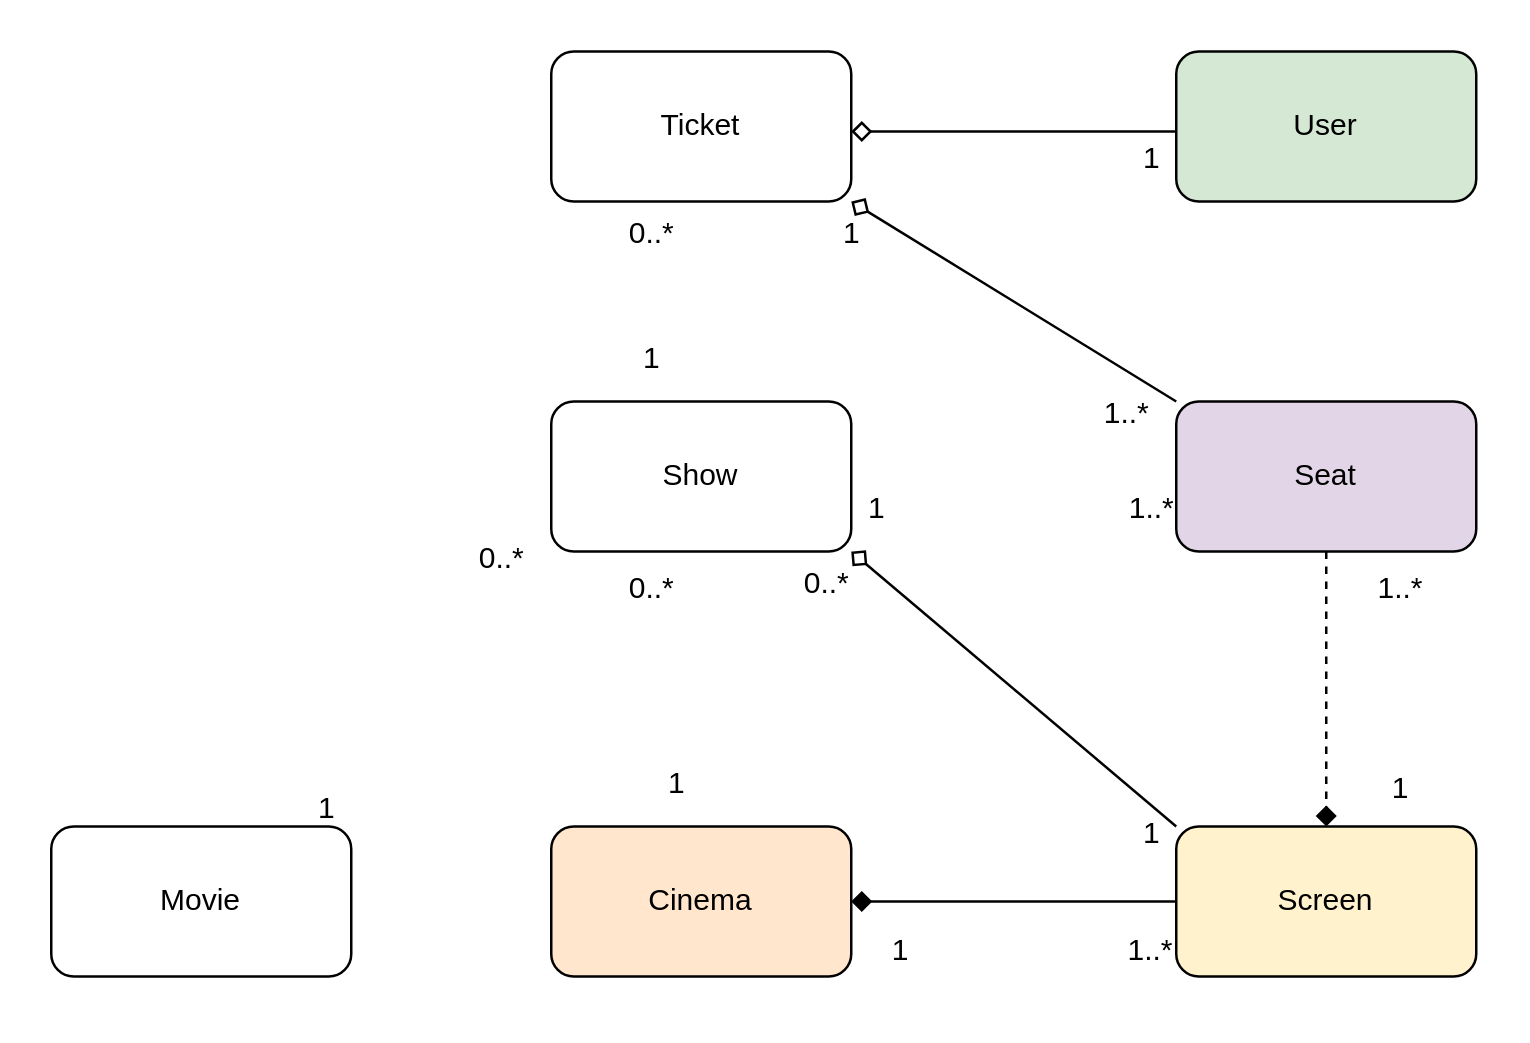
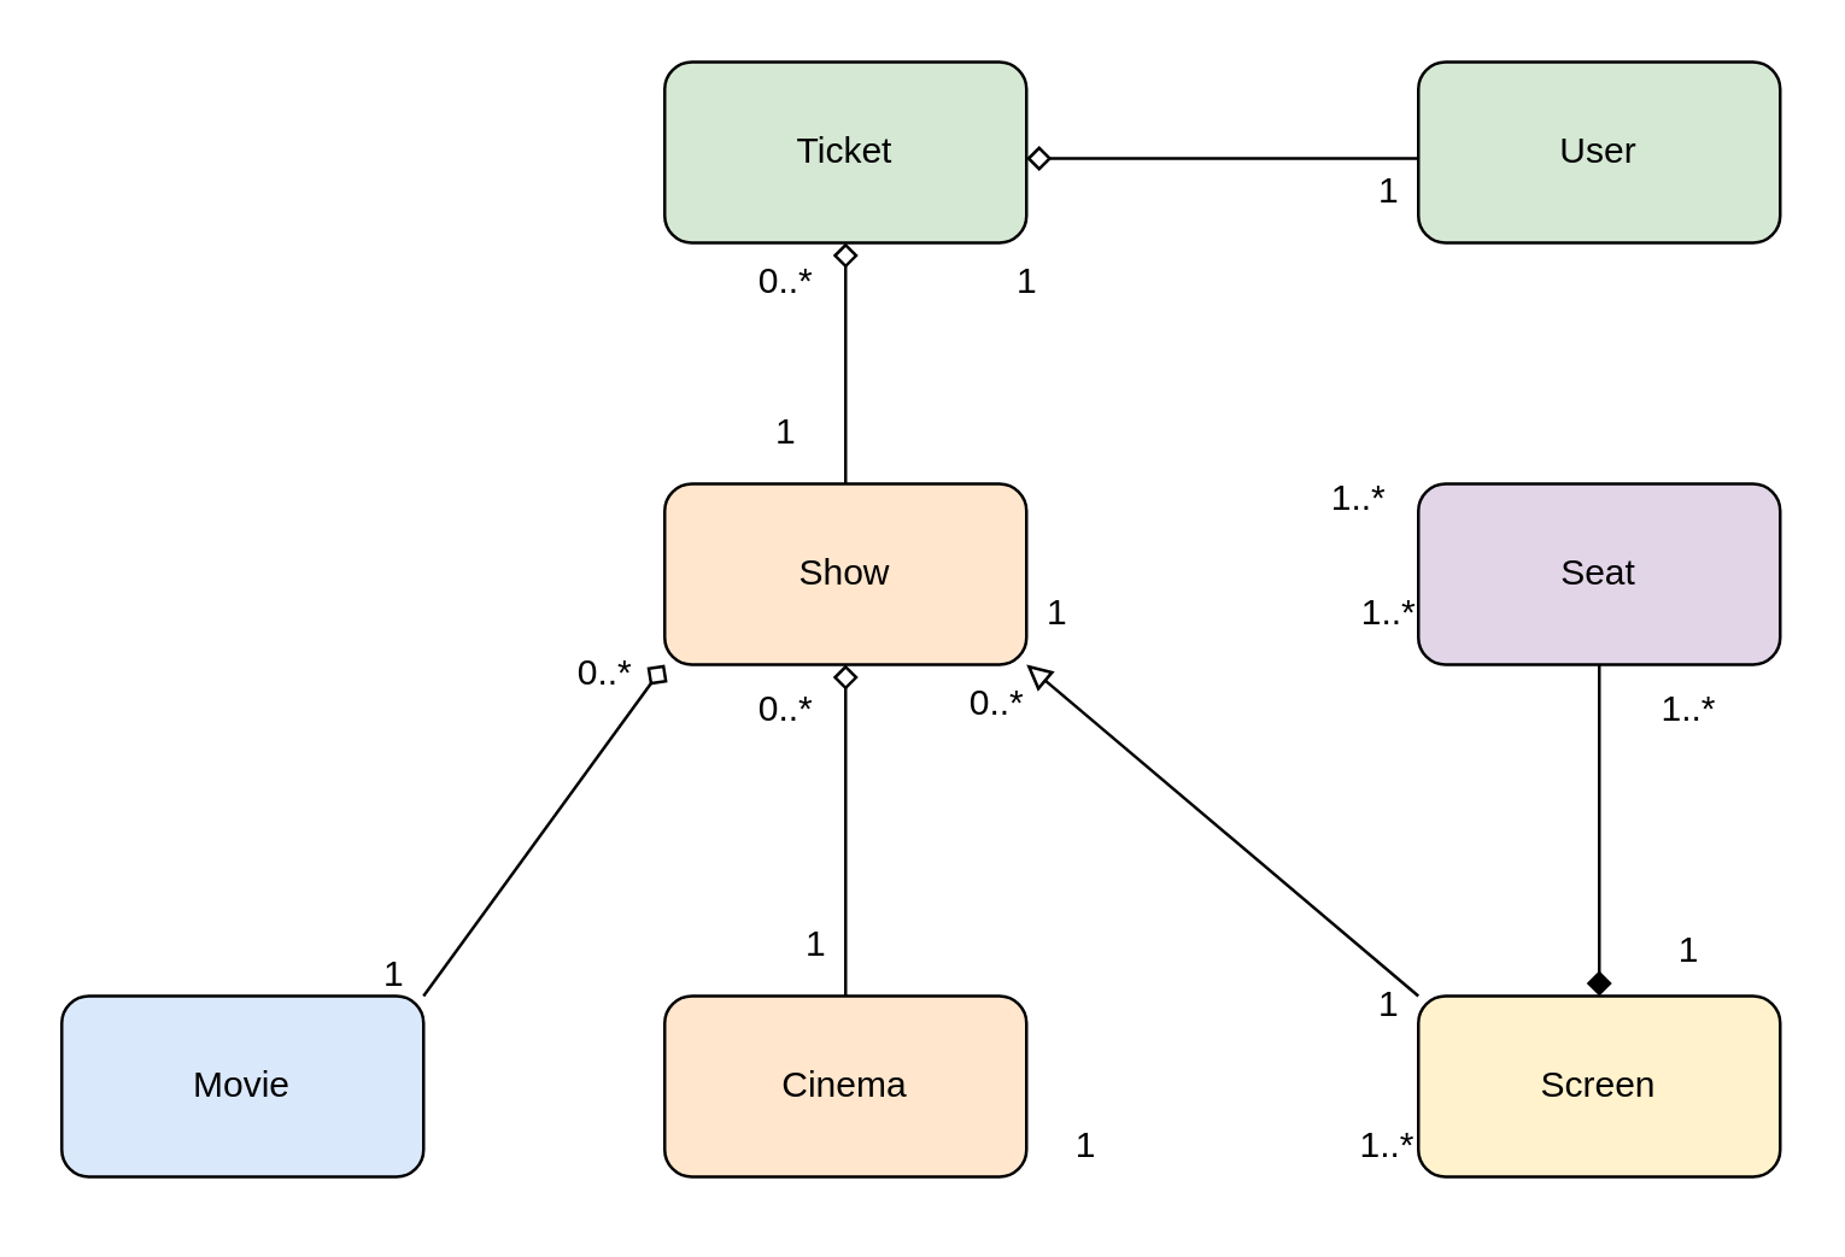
- <mxCell id="18" value="Ticket" style="rounded=1;whiteSpace=wrap;html=1;" vertex="1" parent="1"><mxGeometry x="220" y="20" width="120" height="60" as="geometry" /></mxCell>
+ <mxCell id="18" value="Ticket" style="rounded=1;whiteSpace=wrap;html=1;fillColor=#d5e8d4;" vertex="1" parent="1"><mxGeometry x="220" y="20" width="120" height="60" as="geometry" /></mxCell>
- <mxCell id="14" style="edgeStyle=none;rounded=0;orthogonalLoop=1;jettySize=auto;html=1;exitX=0;exitY=0;exitDx=0;exitDy=0;entryX=1;entryY=1;entryDx=0;entryDy=0;endArrow=diamond;endFill=0;" edge="1" parent="1" source="15" target="18"><mxGeometry relative="1" as="geometry" /></mxCell>
+ <mxCell id="21" style="edgeStyle=none;rounded=0;orthogonalLoop=1;jettySize=auto;html=1;exitX=0.5;exitY=0;exitDx=0;exitDy=0;endArrow=diamond;endFill=0;" edge="1" parent="1" source="22" target="18"><mxGeometry relative="1" as="geometry" /></mxCell>
- <mxCell id="22" value="Show" style="rounded=1;whiteSpace=wrap;html=1;" vertex="1" parent="1"><mxGeometry x="220" y="160" width="120" height="60" as="geometry" /></mxCell>
+ <mxCell id="22" value="Show" style="rounded=1;whiteSpace=wrap;html=1;fillColor=#ffe6cc;" vertex="1" parent="1"><mxGeometry x="220" y="160" width="120" height="60" as="geometry" /></mxCell>
- <mxCell id="5" style="edgeStyle=none;rounded=0;orthogonalLoop=1;jettySize=auto;html=1;exitX=0;exitY=0;exitDx=0;exitDy=0;entryX=1;entryY=1;entryDx=0;entryDy=0;endArrow=diamond;endFill=0;" edge="1" parent="1" source="6" target="22"><mxGeometry relative="1" as="geometry" /></mxCell>
+ <mxCell id="5" style="edgeStyle=none;rounded=0;orthogonalLoop=1;jettySize=auto;html=1;exitX=0;exitY=0;exitDx=0;exitDy=0;entryX=1;entryY=1;entryDx=0;entryDy=0;endArrow=block;endFill=0;" edge="1" parent="1" source="6" target="22"><mxGeometry relative="1" as="geometry" /></mxCell>
- <mxCell id="13" value="" style="edgeStyle=orthogonalEdgeStyle;rounded=0;orthogonalLoop=1;jettySize=auto;html=1;endArrow=diamond;endFill=1;dashed=1;" edge="1" parent="1" source="15" target="6"><mxGeometry relative="1" as="geometry" /></mxCell>
+ <mxCell id="13" value="" style="edgeStyle=orthogonalEdgeStyle;rounded=0;orthogonalLoop=1;jettySize=auto;html=1;endArrow=diamond;endFill=1;" edge="1" parent="1" source="15" target="6"><mxGeometry relative="1" as="geometry" /></mxCell>
+ <mxCell id="9" style="edgeStyle=none;rounded=0;orthogonalLoop=1;jettySize=auto;html=1;exitX=1;exitY=0;exitDx=0;exitDy=0;entryX=0;entryY=1;entryDx=0;entryDy=0;endArrow=diamond;endFill=0;" edge="1" parent="1" source="10" target="22"><mxGeometry relative="1" as="geometry" /></mxCell>
+ <mxCell id="2" style="edgeStyle=none;rounded=0;orthogonalLoop=1;jettySize=auto;html=1;exitX=0.5;exitY=0;exitDx=0;exitDy=0;endArrow=diamond;endFill=0;" edge="1" parent="1" source="3" target="22"><mxGeometry relative="1" as="geometry" /></mxCell>
- <mxCell id="10" value="Movie" style="rounded=1;whiteSpace=wrap;html=1;" vertex="1" parent="1"><mxGeometry x="20" y="330" width="120" height="60" as="geometry" /></mxCell>
+ <mxCell id="10" value="Movie" style="rounded=1;whiteSpace=wrap;html=1;fillColor=#dae8fc;" vertex="1" parent="1"><mxGeometry x="20" y="330" width="120" height="60" as="geometry" /></mxCell>
- <mxCell id="4" style="edgeStyle=orthogonalEdgeStyle;rounded=0;orthogonalLoop=1;jettySize=auto;html=1;entryX=1;entryY=0.5;entryDx=0;entryDy=0;endArrow=diamond;endFill=1;" edge="1" parent="1" source="6" target="3"><mxGeometry relative="1" as="geometry" /></mxCell>
